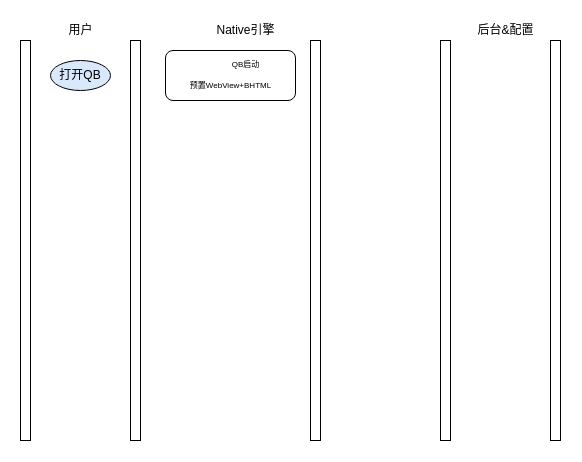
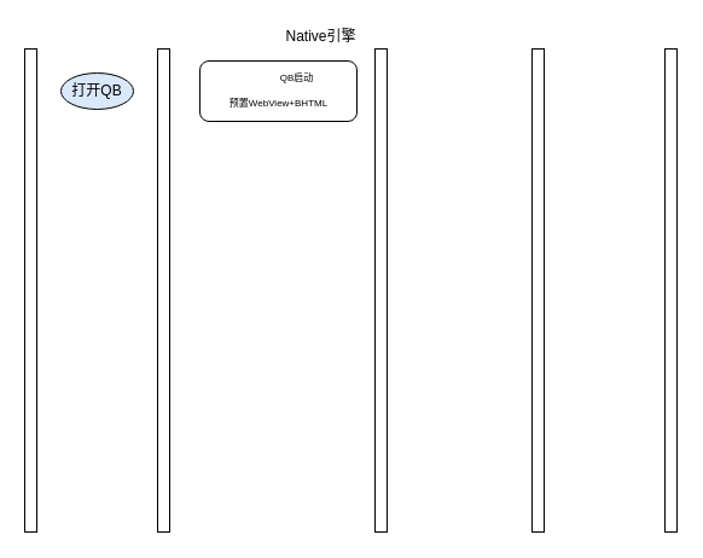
- <mxCell id="8" value="用户" style="text;html=1;align=center;verticalAlign=middle;resizable=0;points=[];autosize=1;strokeColor=none;fillColor=none;" vertex="1" parent="2"><mxGeometry x="60" y="20" width="40" height="20" as="geometry" /></mxCell>
- <mxCell id="9" value="Native引擎" style="text;html=1;align=center;verticalAlign=middle;resizable=0;points=[];autosize=1;strokeColor=none;fillColor=none;" vertex="1" parent="2"><mxGeometry x="210" y="20" width="70" height="20" as="geometry" /></mxCell>
+ <mxCell id="9" value="Native引擎" style="text;html=1;align=center;verticalAlign=middle;resizable=0;points=[];autosize=1;strokeColor=none;fillColor=none;" vertex="1" parent="2"><mxGeometry x="230" y="20" width="70" height="20" as="geometry" /></mxCell>
- <mxCell id="10" value="后台&amp;amp;配置" style="text;html=1;align=center;verticalAlign=middle;resizable=0;points=[];autosize=1;strokeColor=none;fillColor=none;" vertex="1" parent="2"><mxGeometry x="470" y="20" width="70" height="20" as="geometry" /></mxCell>
